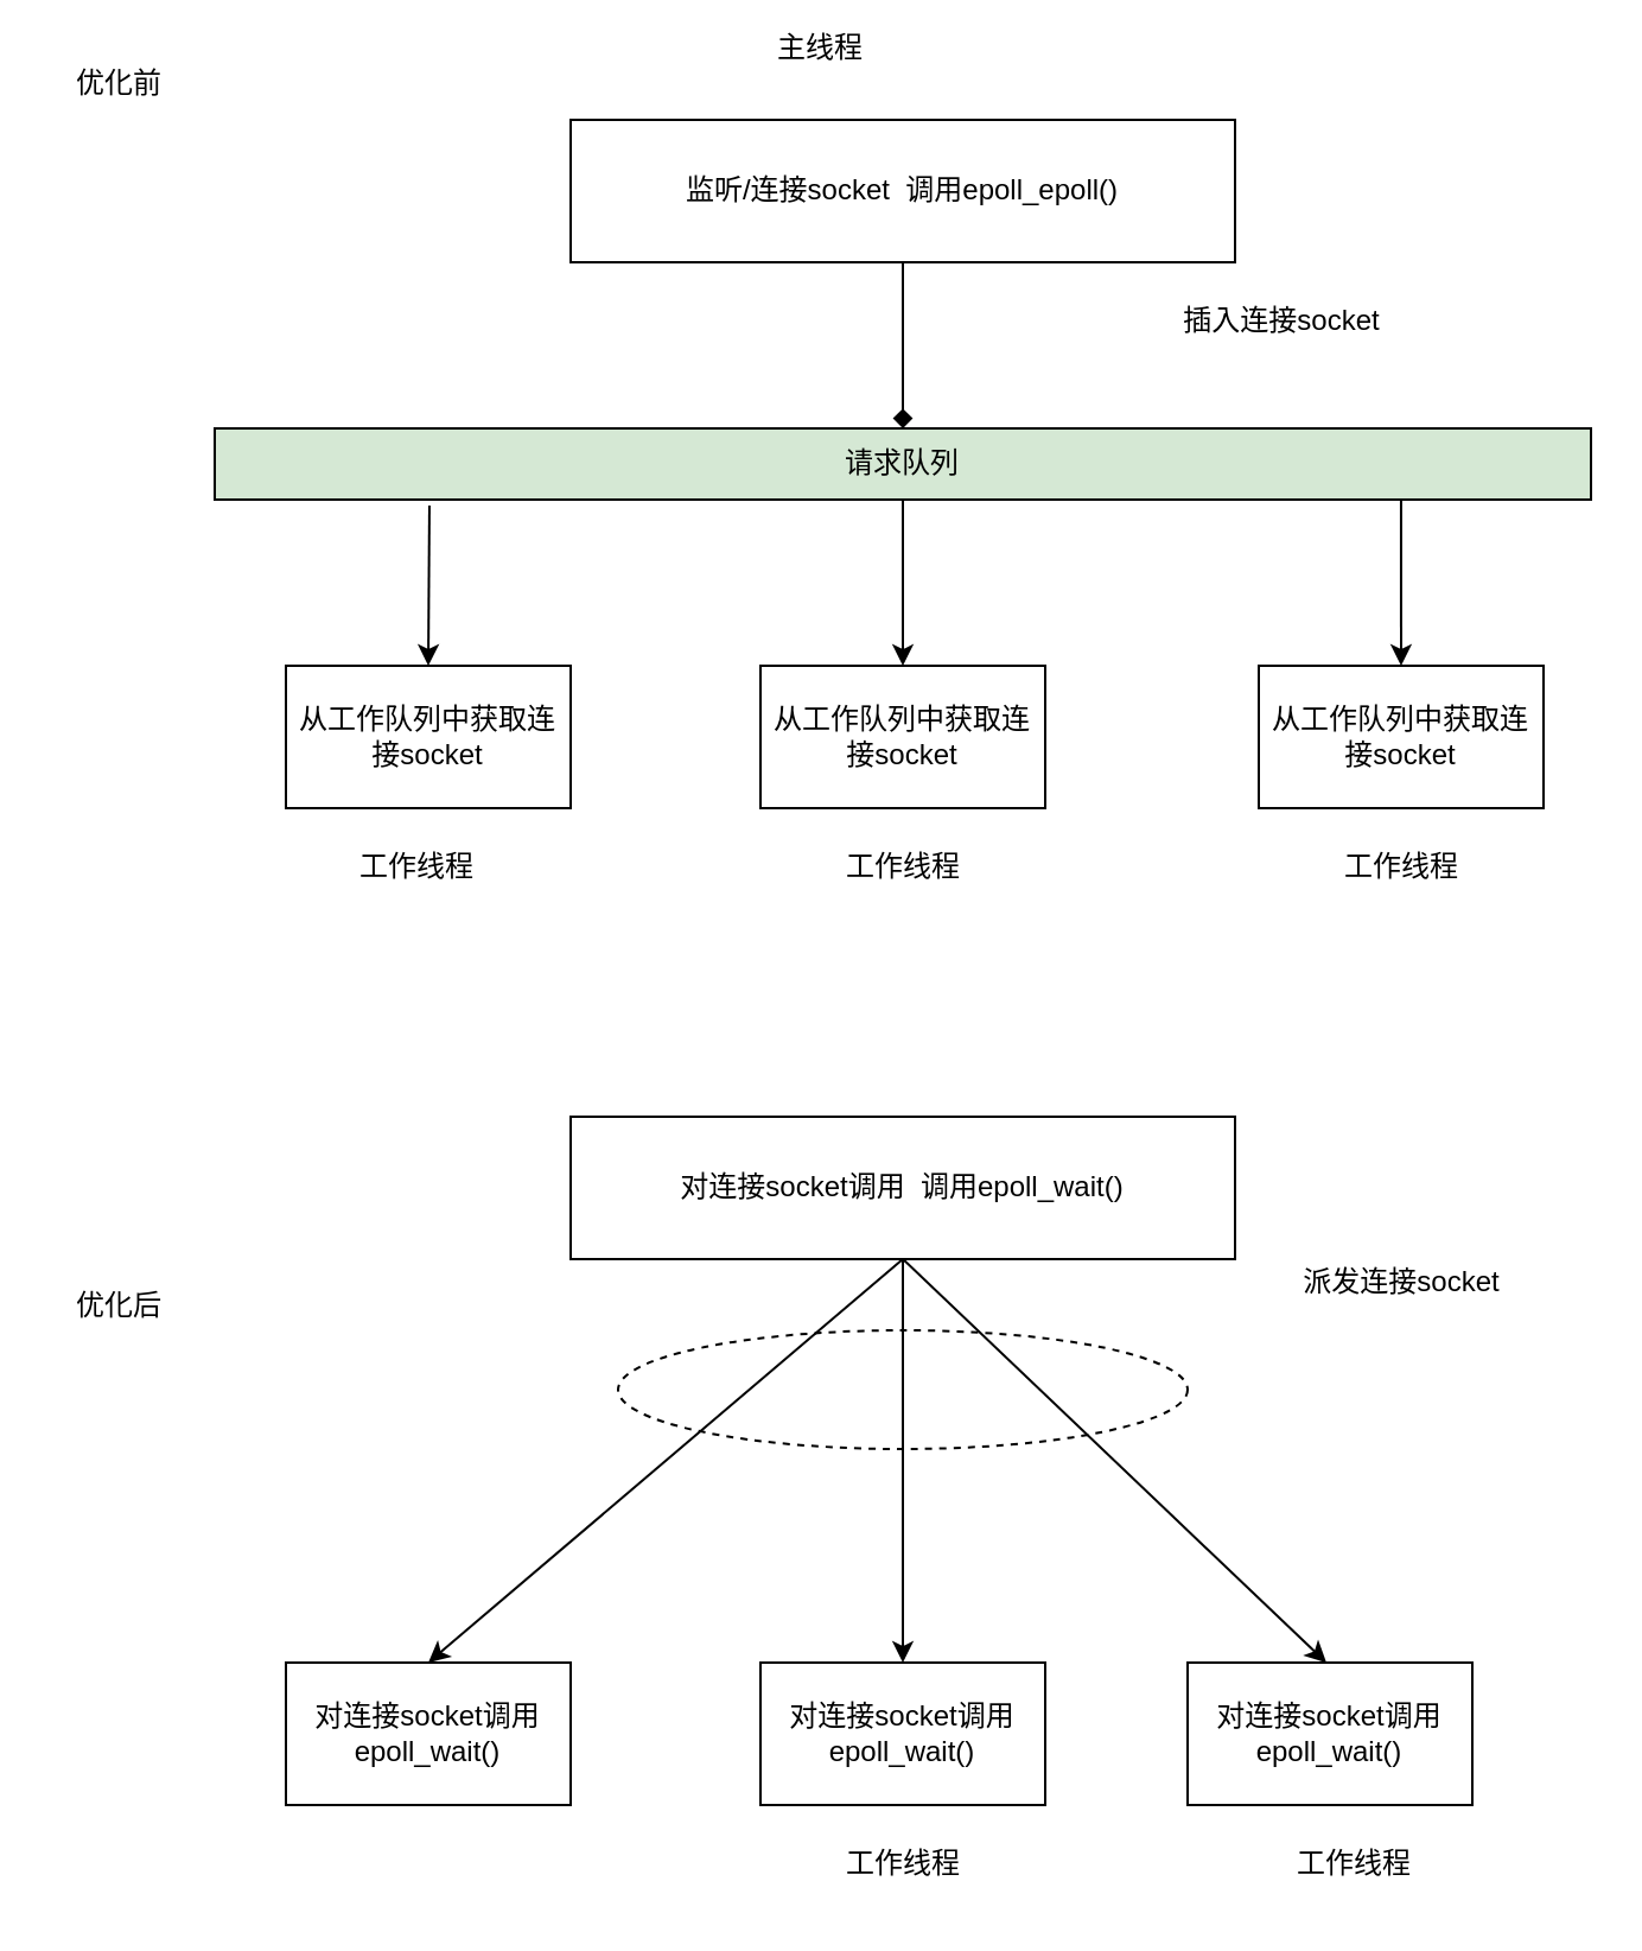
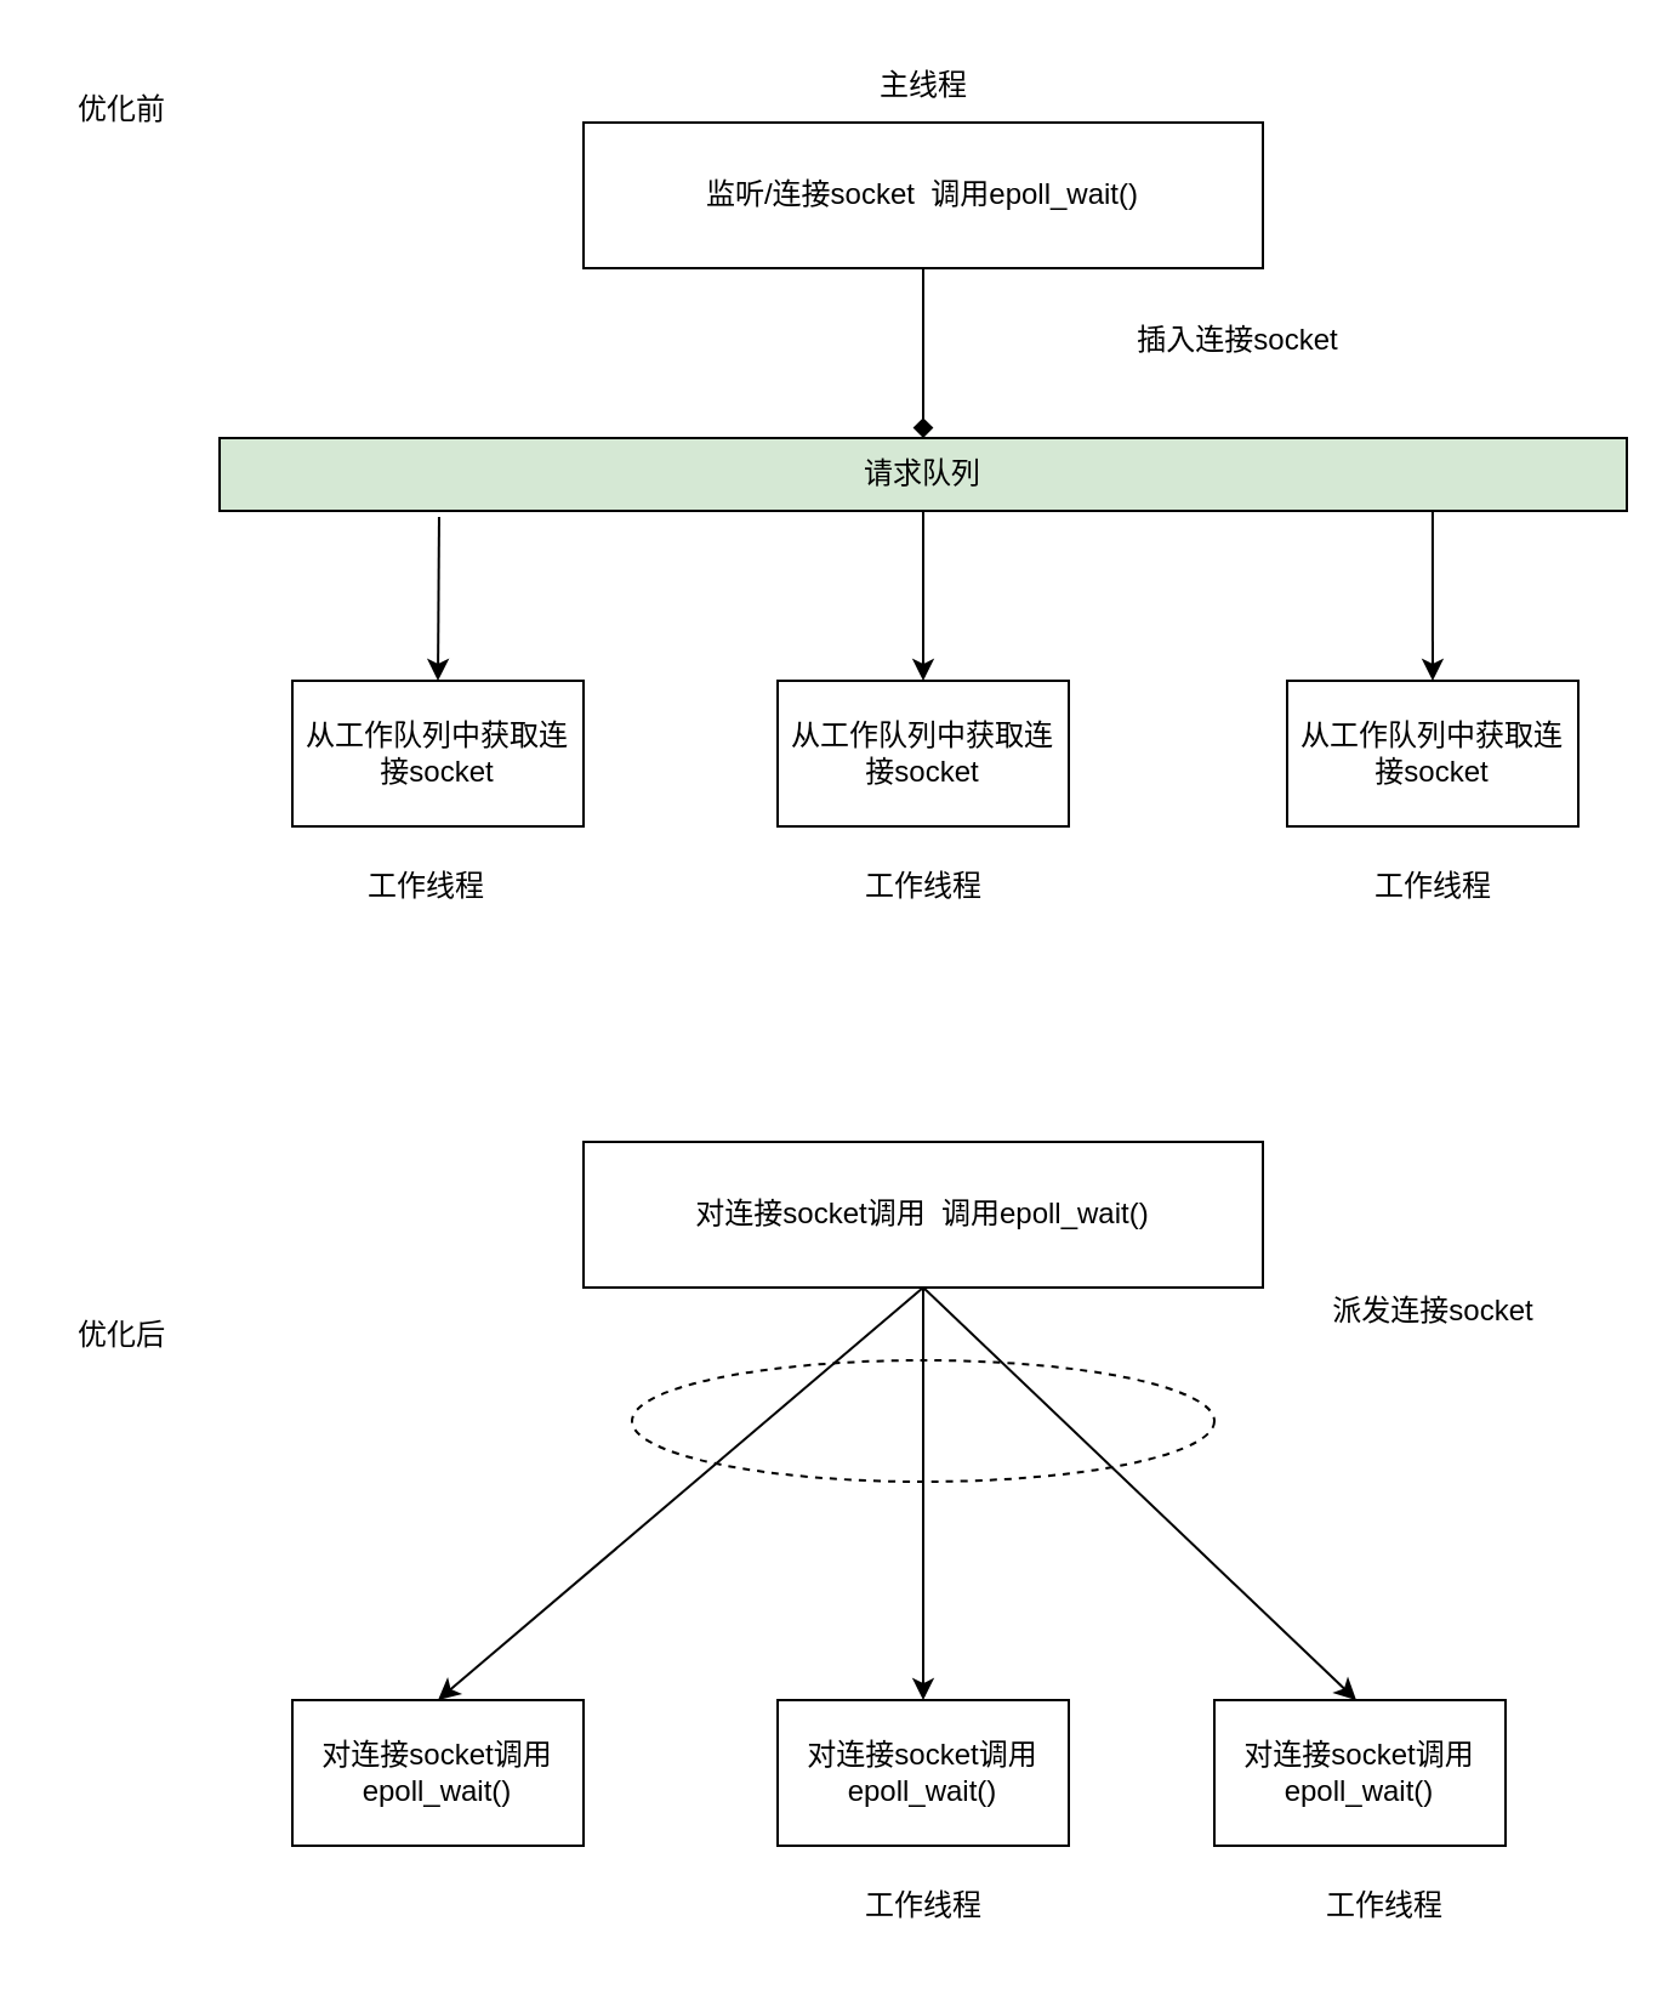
- <mxCell id="16" value="主线程" style="text;html=1;align=center;verticalAlign=middle;resizable=0;points=[];autosize=1;strokeColor=none;fillColor=none;" vertex="1" parent="1"><mxGeometry x="315" y="5" width="60" height="30" as="geometry" /></mxCell>
+ <mxCell id="16" value="主线程" style="text;html=1;align=center;verticalAlign=middle;resizable=0;points=[];autosize=1;strokeColor=none;fillColor=none;" vertex="1" parent="1"><mxGeometry x="350" y="20" width="60" height="30" as="geometry" /></mxCell>
- <mxCell id="27" value="优化前" style="text;html=1;strokeColor=none;fillColor=none;align=center;verticalAlign=middle;whiteSpace=wrap;rounded=0;dashed=1;" vertex="1" parent="1"><mxGeometry x="20" y="20" width="60" height="30" as="geometry" /></mxCell>
+ <mxCell id="27" value="优化前" style="text;html=1;strokeColor=none;fillColor=none;align=center;verticalAlign=middle;whiteSpace=wrap;rounded=0;dashed=1;" vertex="1" parent="1"><mxGeometry x="20" y="30" width="60" height="30" as="geometry" /></mxCell>
- <mxCell id="3" value="监听/连接socket&amp;nbsp; 调用epoll_epoll()" style="rounded=0;whiteSpace=wrap;html=1;" vertex="1" parent="1"><mxGeometry x="240" y="50" width="280" height="60" as="geometry" /></mxCell>
+ <mxCell id="3" value="监听/连接socket&amp;nbsp; 调用epoll_wait()" style="rounded=0;whiteSpace=wrap;html=1;" vertex="1" parent="1"><mxGeometry x="240" y="50" width="280" height="60" as="geometry" /></mxCell>
- <mxCell id="5" value="插入连接socket" style="text;html=1;strokeColor=none;fillColor=none;align=center;verticalAlign=middle;whiteSpace=wrap;rounded=0;" vertex="1" parent="1"><mxGeometry x="480" y="120" width="120" height="30" as="geometry" /></mxCell>
+ <mxCell id="5" value="插入连接socket" style="text;html=1;strokeColor=none;fillColor=none;align=center;verticalAlign=middle;whiteSpace=wrap;rounded=0;" vertex="1" parent="1"><mxGeometry x="450" y="125" width="120" height="30" as="geometry" /></mxCell>
